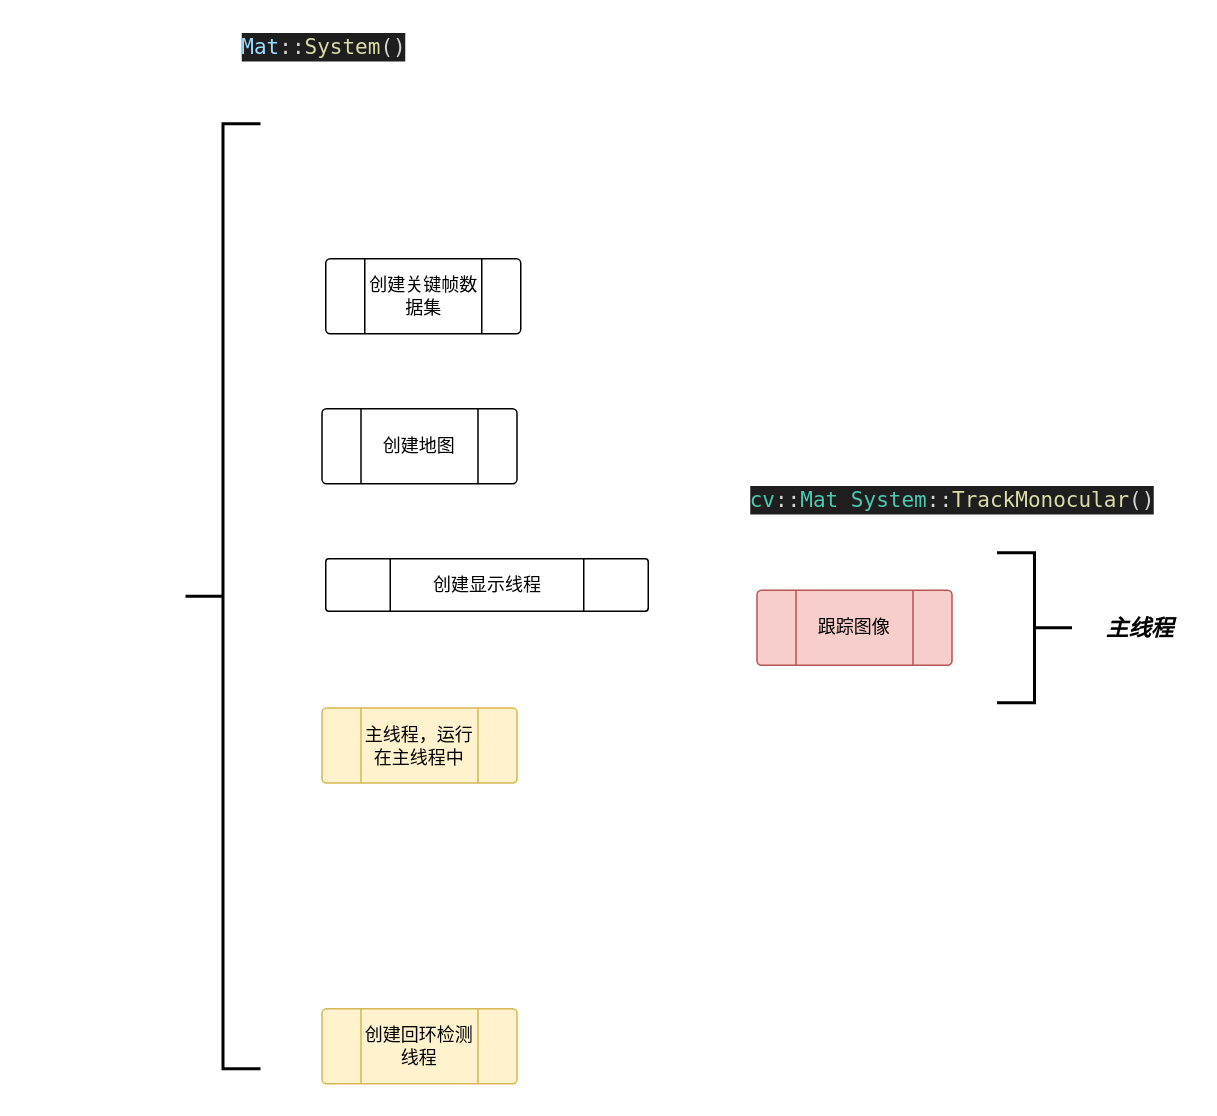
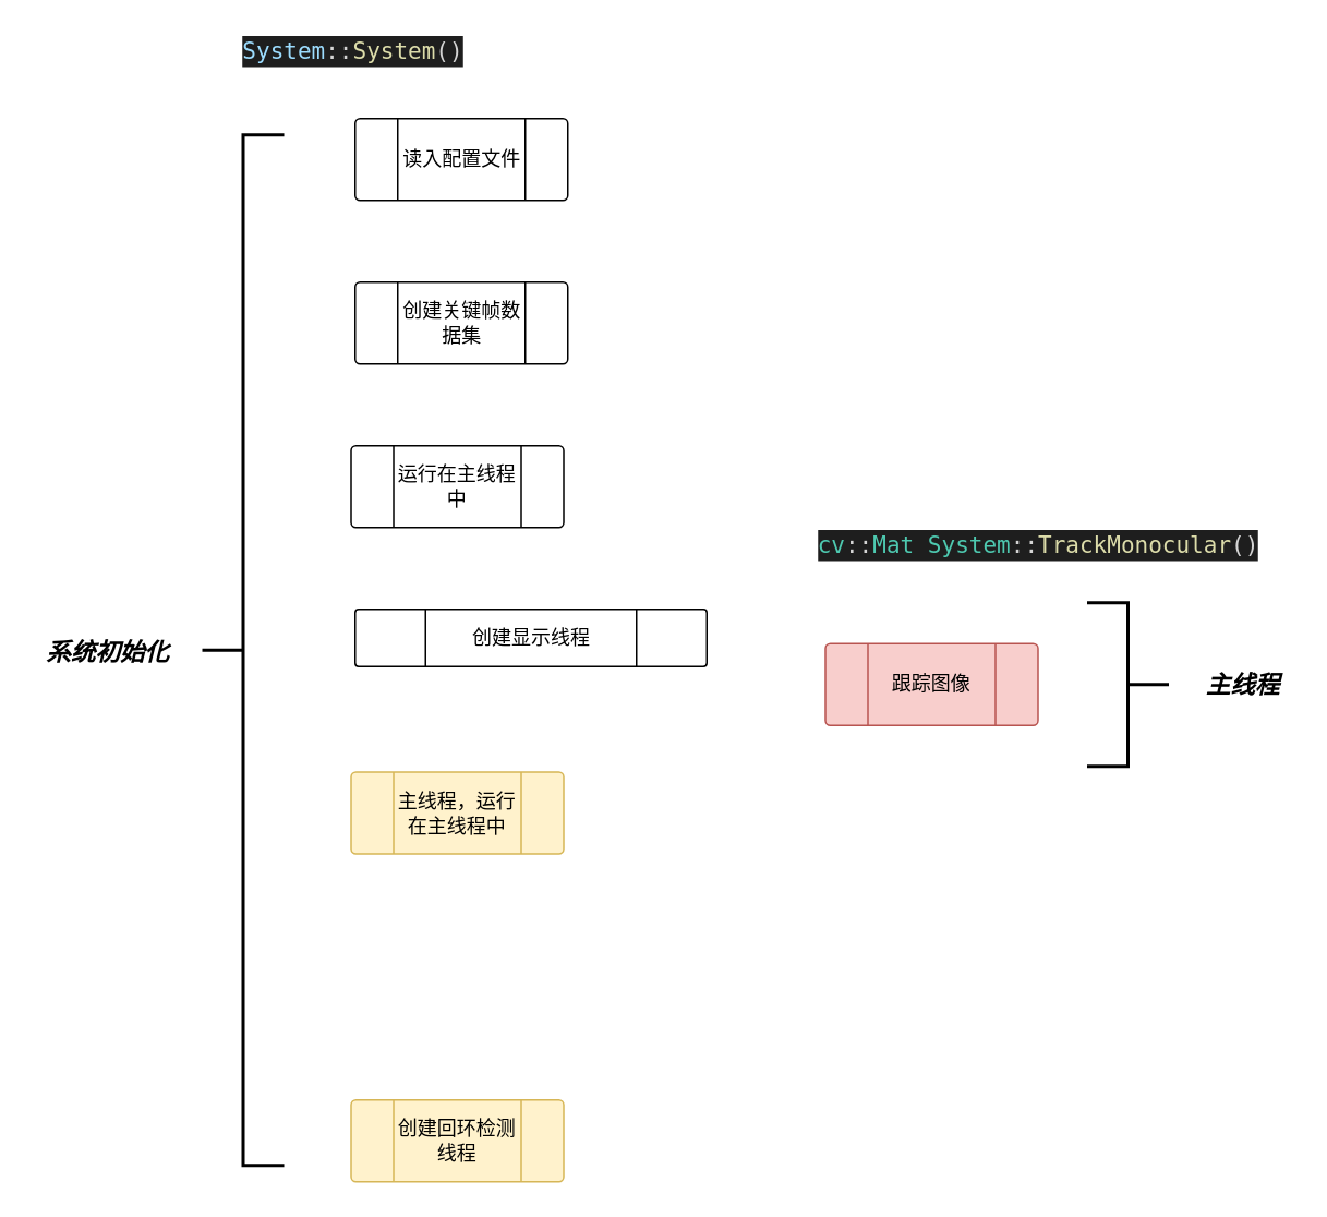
- <mxCell id="13" value="&lt;div style=&quot;color: rgb(212 , 212 , 212) ; background-color: rgb(30 , 30 , 30) ; font-family: &amp;#34;droid sans mono&amp;#34; , monospace , monospace , &amp;#34;droid sans fallback&amp;#34; ; font-size: 14px ; line-height: 19px&quot;&gt;&lt;div&gt;&lt;span style=&quot;color: #9cdcfe&quot;&gt;Mat&lt;/span&gt;::&lt;span style=&quot;color: #dcdcaa&quot;&gt;System&lt;/span&gt;()&lt;/div&gt;&lt;/div&gt;" style="text;html=1;resizable=0;autosize=1;align=center;verticalAlign=middle;points=[];fillColor=none;strokeColor=none;rounded=0;fontSize=15;" parent="1" vertex="1"><mxGeometry x="142" y="20" width="145" height="22" as="geometry" /></mxCell>
+ <mxCell id="13" value="&lt;div style=&quot;color: rgb(212 , 212 , 212) ; background-color: rgb(30 , 30 , 30) ; font-family: &amp;#34;droid sans mono&amp;#34; , monospace , monospace , &amp;#34;droid sans fallback&amp;#34; ; font-size: 14px ; line-height: 19px&quot;&gt;&lt;div&gt;&lt;span style=&quot;color: #9cdcfe&quot;&gt;System&lt;/span&gt;::&lt;span style=&quot;color: #dcdcaa&quot;&gt;System&lt;/span&gt;()&lt;/div&gt;&lt;/div&gt;" style="text;html=1;resizable=0;autosize=1;align=center;verticalAlign=middle;points=[];fillColor=none;strokeColor=none;rounded=0;fontSize=15;" parent="1" vertex="1"><mxGeometry x="142" y="20" width="145" height="22" as="geometry" /></mxCell>
+ <mxCell id="2" value="读入配置文件&lt;br&gt;" style="verticalLabelPosition=middle;verticalAlign=middle;html=1;shape=process;whiteSpace=wrap;rounded=1;size=0.2;arcSize=6;labelPosition=center;align=center;" parent="1" vertex="1"><mxGeometry x="216.5" y="72" width="130" height="50" as="geometry" /></mxCell>
- <mxCell id="4" value="创建地图" style="verticalLabelPosition=middle;verticalAlign=middle;html=1;shape=process;whiteSpace=wrap;rounded=1;size=0.2;arcSize=6;labelPosition=center;align=center;" parent="1" vertex="1"><mxGeometry x="214" y="272" width="130" height="50" as="geometry" /></mxCell>
+ <mxCell id="4" value="运行在主线程中" style="verticalLabelPosition=middle;verticalAlign=middle;html=1;shape=process;whiteSpace=wrap;rounded=1;size=0.2;arcSize=6;labelPosition=center;align=center;" parent="1" vertex="1"><mxGeometry x="214" y="272" width="130" height="50" as="geometry" /></mxCell>
+ <mxCell id="9" value="系统初始化" style="text;html=1;resizable=0;autosize=1;align=center;verticalAlign=middle;points=[];fillColor=none;strokeColor=none;rounded=0;fontStyle=3;fontSize=15;" parent="1" vertex="1"><mxGeometry x="20" y="388" width="90" height="20" as="geometry" /></mxCell>
